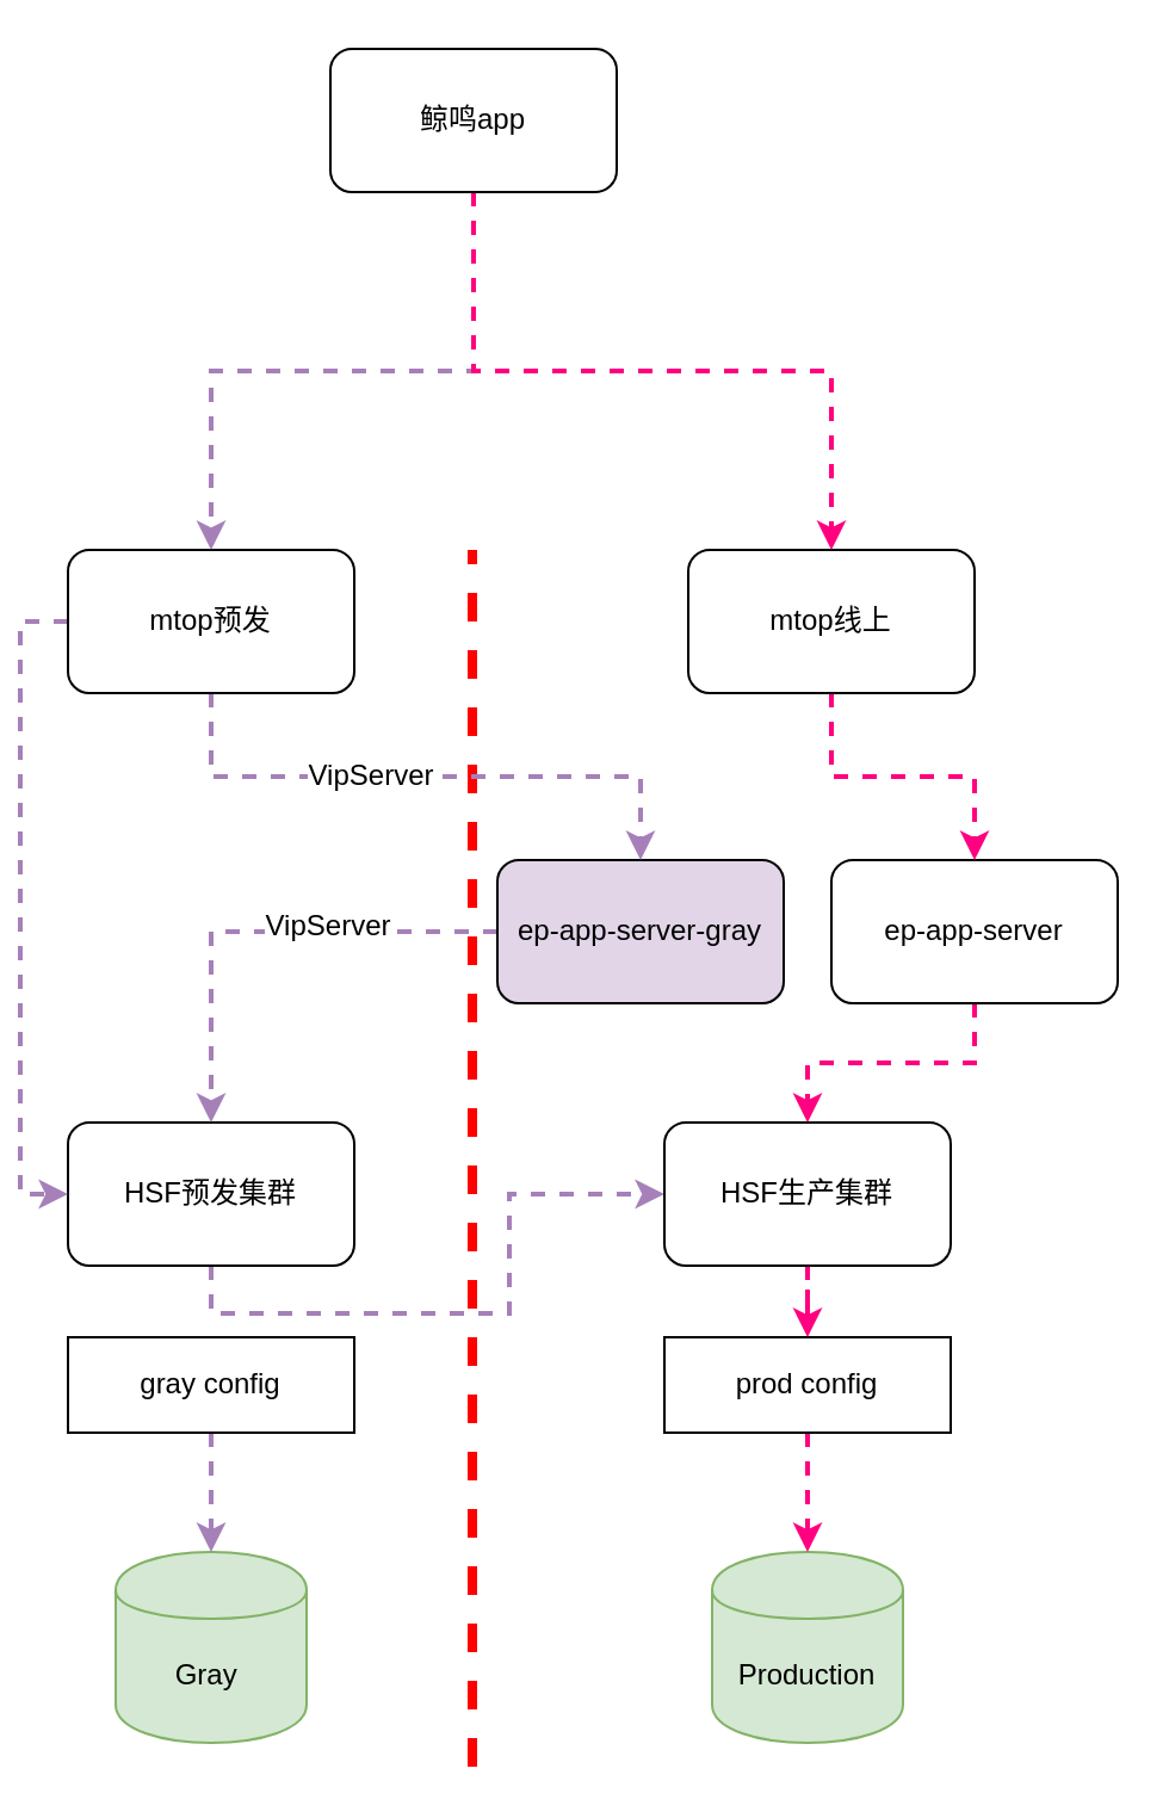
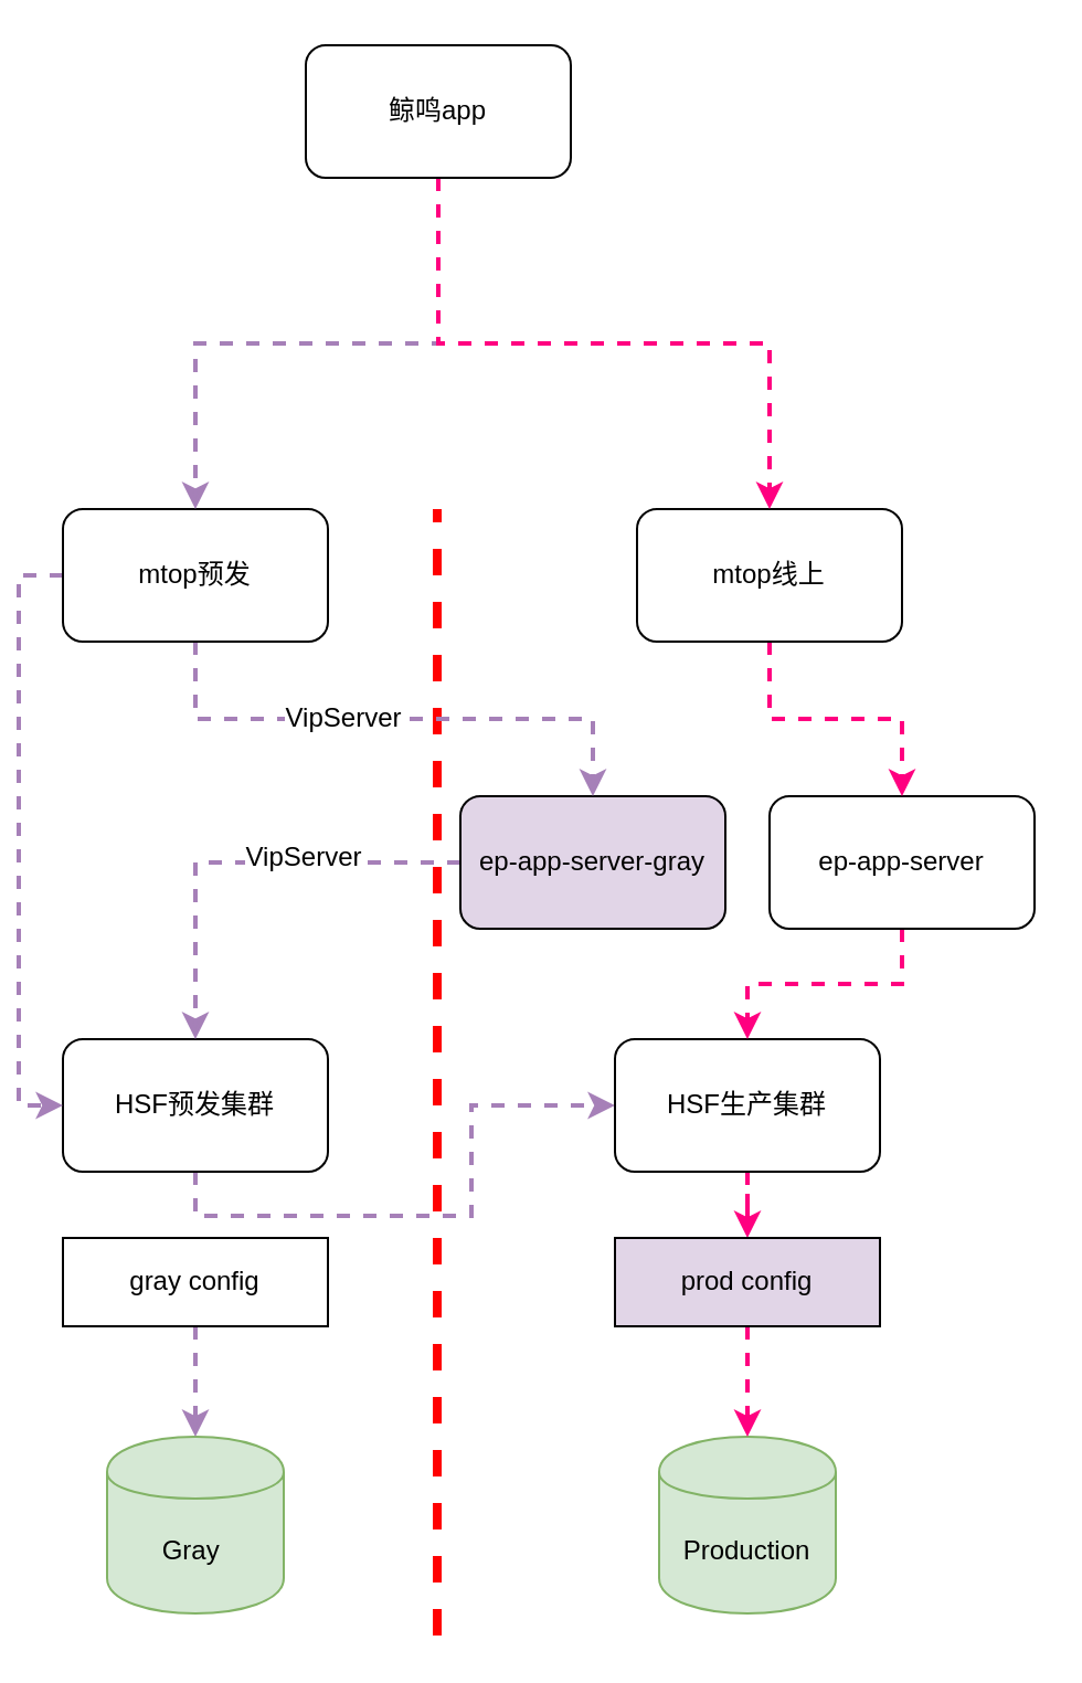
- <mxCell id="16" value="prod config" style="rounded=0;whiteSpace=wrap;html=1;" vertex="1" parent="1"><mxGeometry x="270" y="560" width="120" height="40" as="geometry" /></mxCell>
+ <mxCell id="16" value="prod config" style="rounded=0;whiteSpace=wrap;html=1;fillColor=#e1d5e7;" vertex="1" parent="1"><mxGeometry x="270" y="560" width="120" height="40" as="geometry" /></mxCell>
